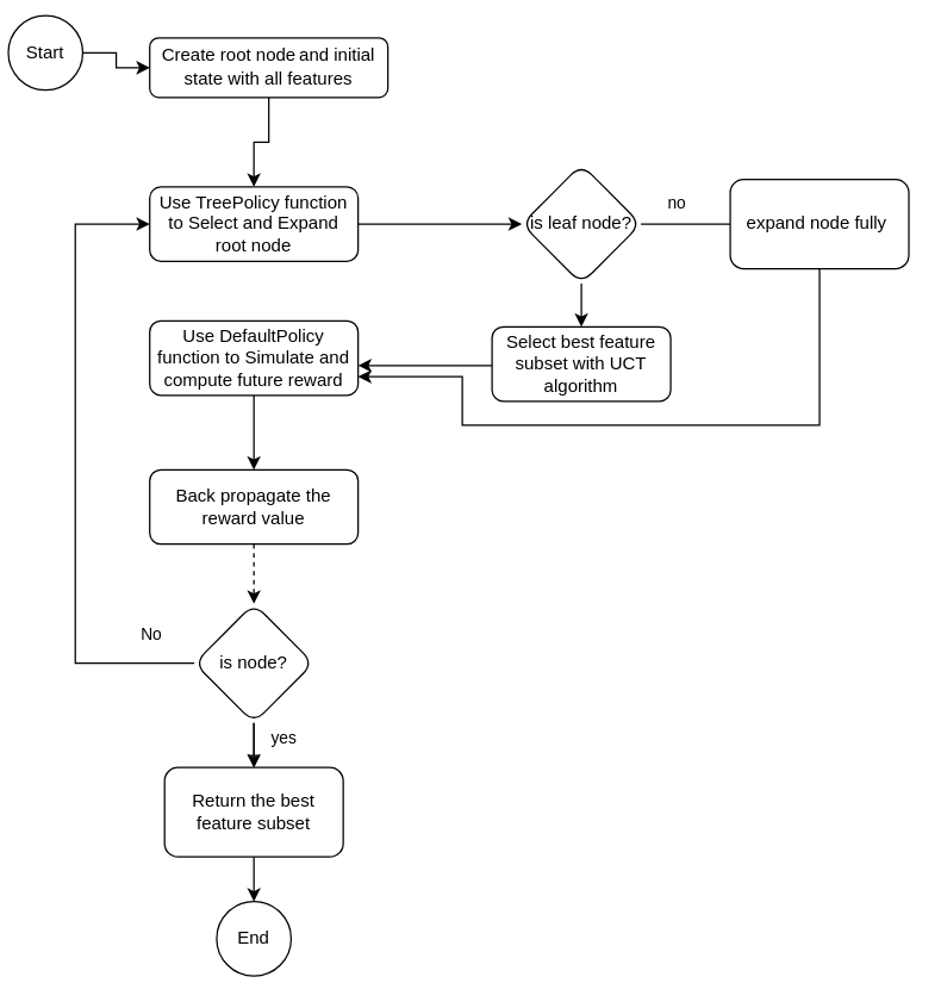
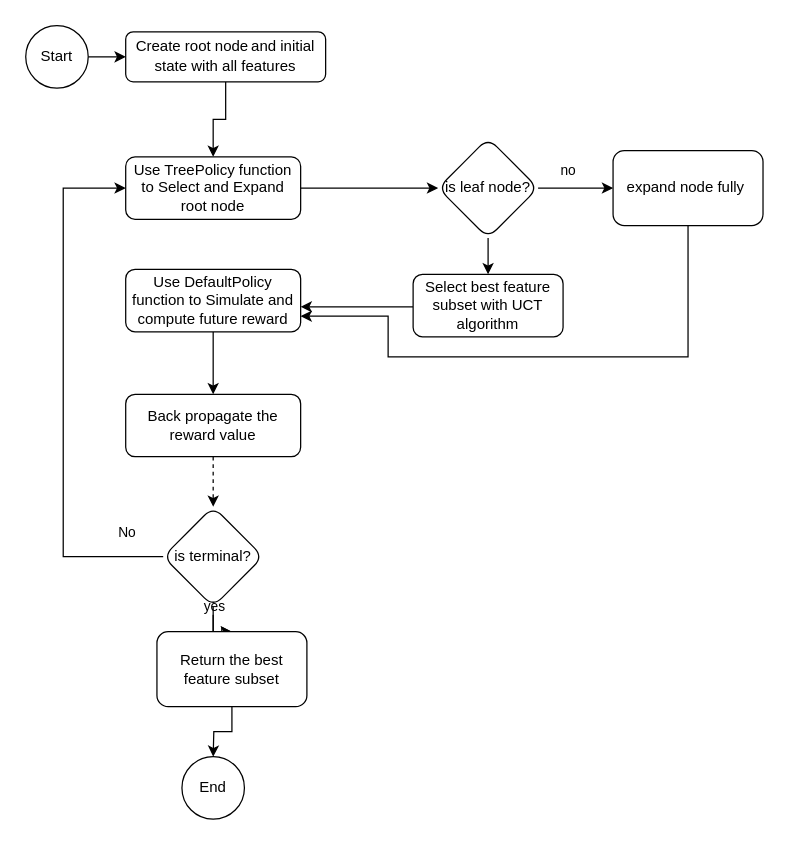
- <mxCell id="5" value="Start" style="ellipse;whiteSpace=wrap;html=1;aspect=fixed;" vertex="1" parent="1"><mxGeometry x="5" y="10" width="50" height="50" as="geometry" /></mxCell>
+ <mxCell id="5" value="Start" style="ellipse;whiteSpace=wrap;html=1;aspect=fixed;" vertex="1" parent="1"><mxGeometry x="20" y="20" width="50" height="50" as="geometry" /></mxCell>
- <mxCell id="20" value="" style="edgeStyle=orthogonalEdgeStyle;rounded=0;orthogonalLoop=1;jettySize=auto;html=1;endArrow=none;endFill=1;" edge="1" parent="1" source="23" target="25"><mxGeometry relative="1" as="geometry" /></mxCell>
+ <mxCell id="20" value="" style="edgeStyle=orthogonalEdgeStyle;rounded=0;orthogonalLoop=1;jettySize=auto;html=1;endArrow=classic;endFill=1;" edge="1" parent="1" source="23" target="25"><mxGeometry relative="1" as="geometry" /></mxCell>
- <mxCell id="16" value="is node?" style="rhombus;whiteSpace=wrap;html=1;rounded=1;glass=0;strokeWidth=1;shadow=0;" vertex="1" parent="1"><mxGeometry x="130" y="405" width="80" height="80" as="geometry" /></mxCell>
+ <mxCell id="16" value="is terminal?" style="rhombus;whiteSpace=wrap;html=1;rounded=1;glass=0;strokeWidth=1;shadow=0;" vertex="1" parent="1"><mxGeometry x="130" y="405" width="80" height="80" as="geometry" /></mxCell>
- <mxCell id="18" value="&lt;span&gt;Return the best feature subset&lt;/span&gt;" style="whiteSpace=wrap;html=1;rounded=1;glass=0;strokeWidth=1;shadow=0;" vertex="1" parent="1"><mxGeometry x="110" y="515" width="120" height="60" as="geometry" /></mxCell>
+ <mxCell id="18" value="&lt;span&gt;Return the best feature subset&lt;/span&gt;" style="whiteSpace=wrap;html=1;rounded=1;glass=0;strokeWidth=1;shadow=0;" vertex="1" parent="1"><mxGeometry x="125" y="505" width="120" height="60" as="geometry" /></mxCell>
